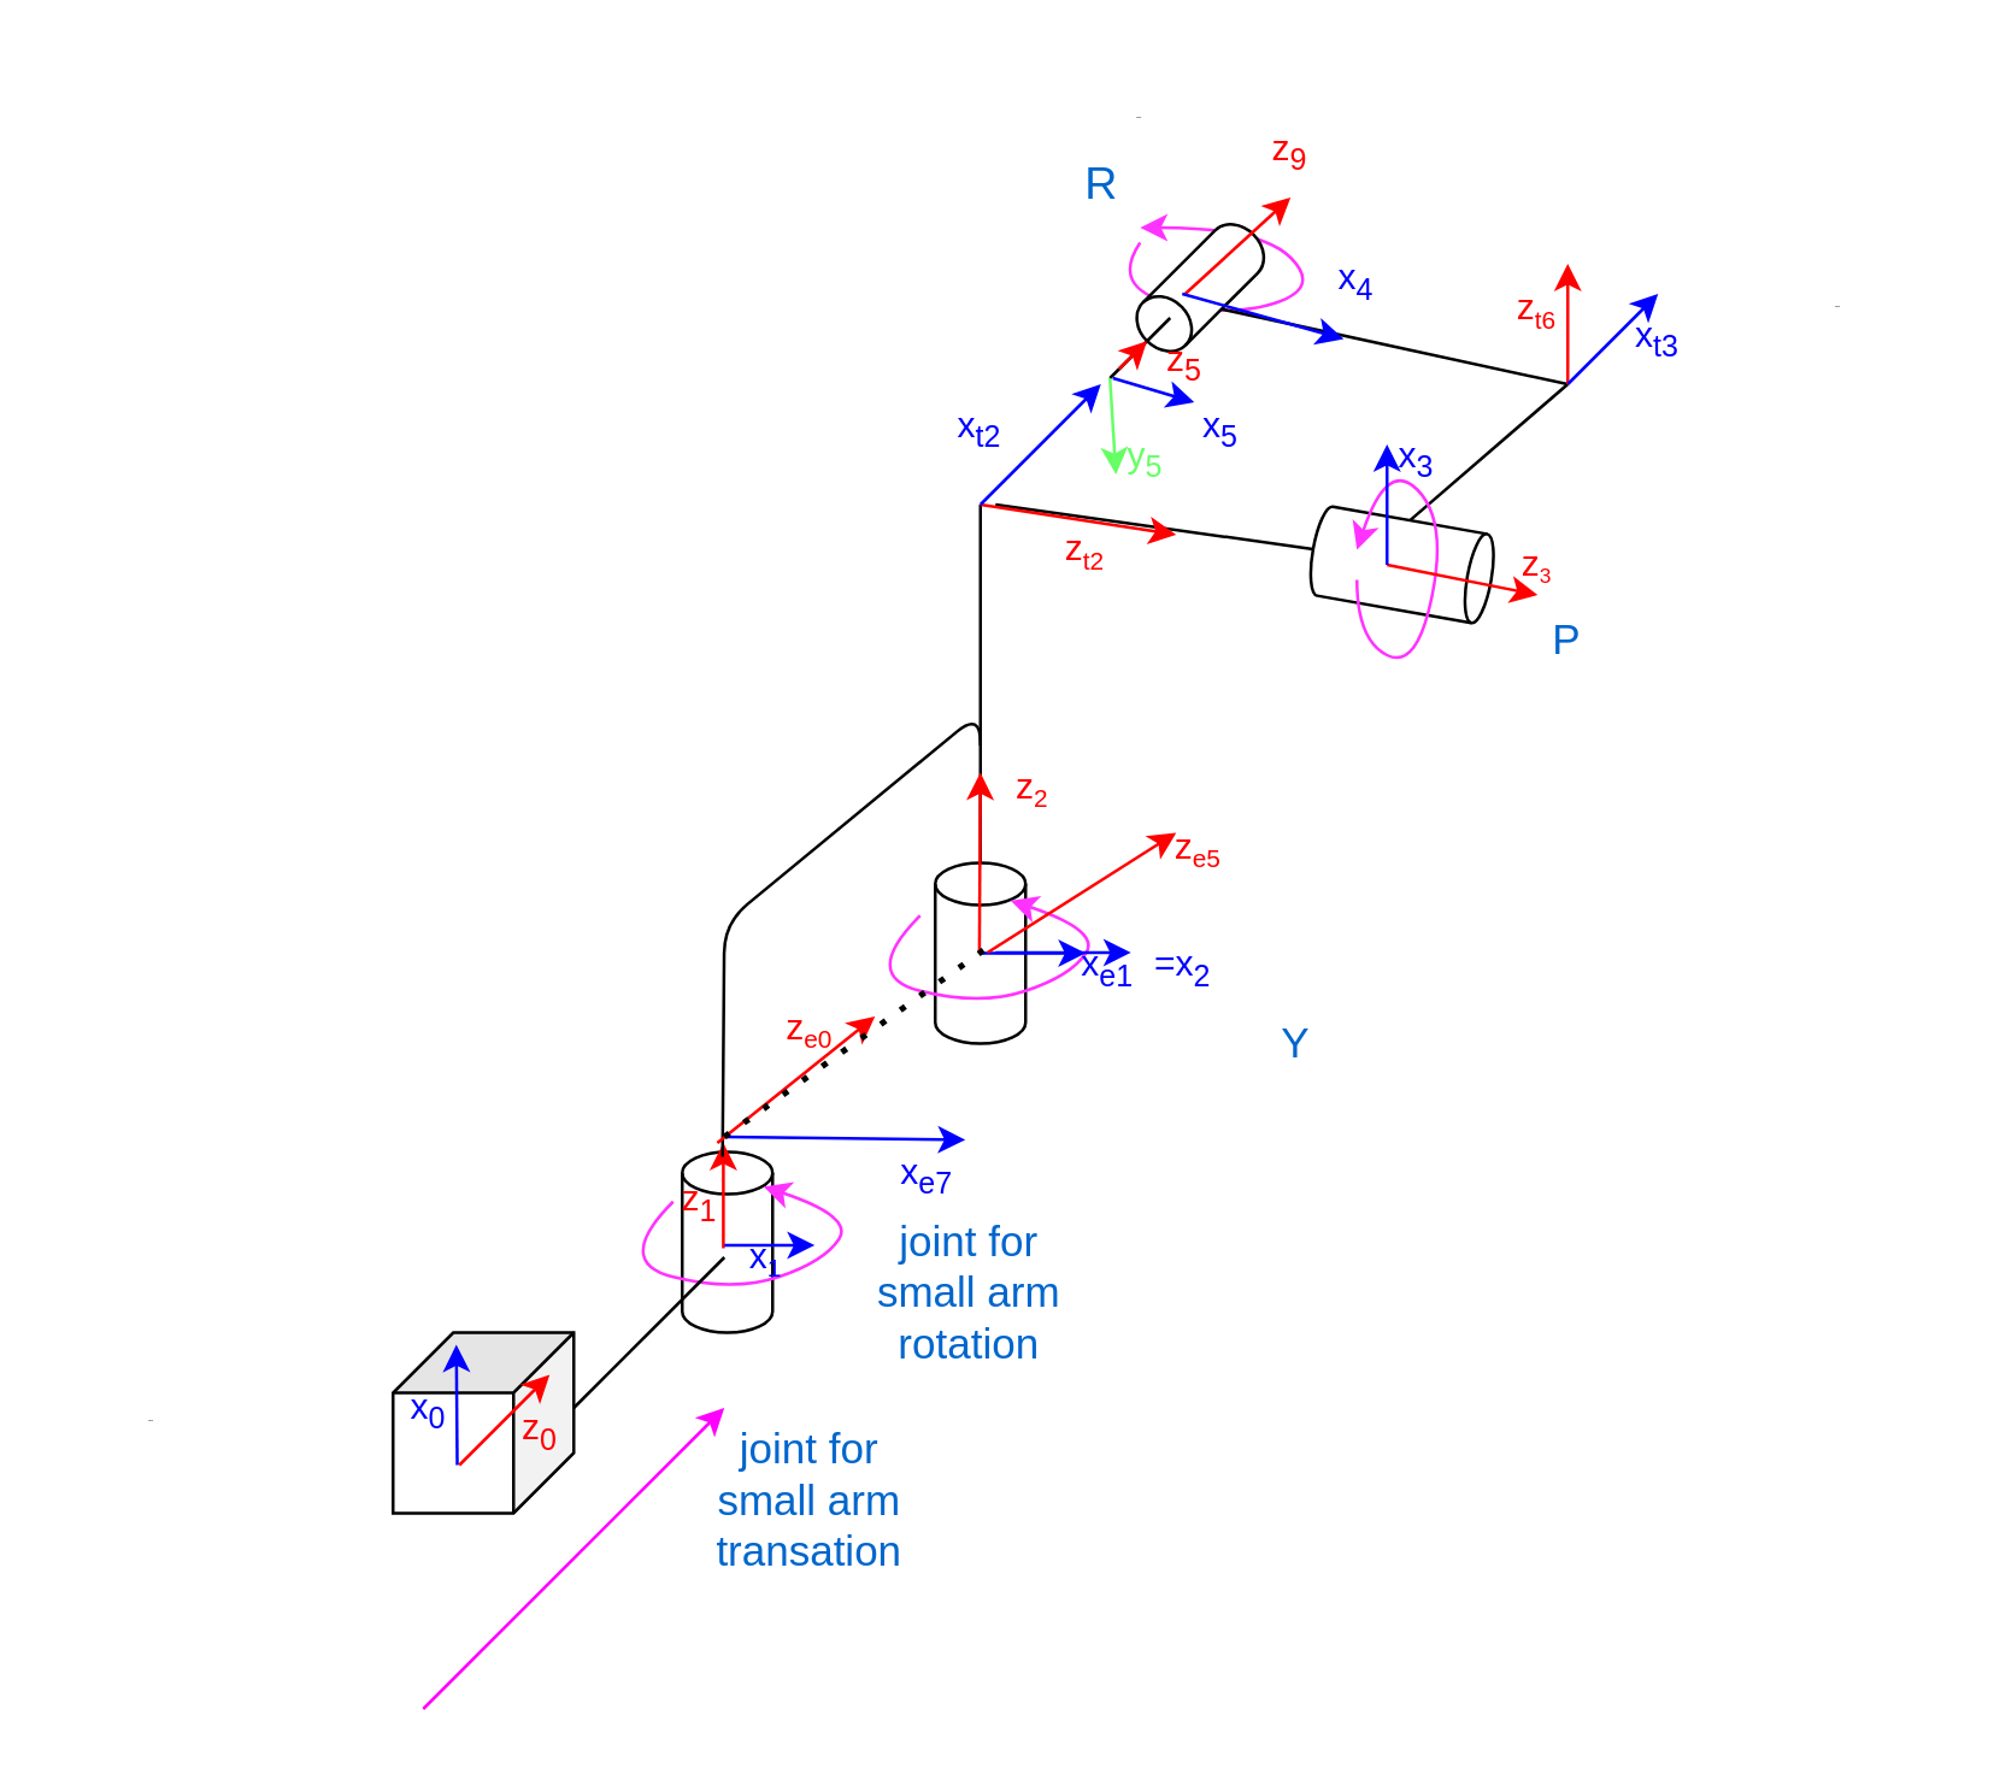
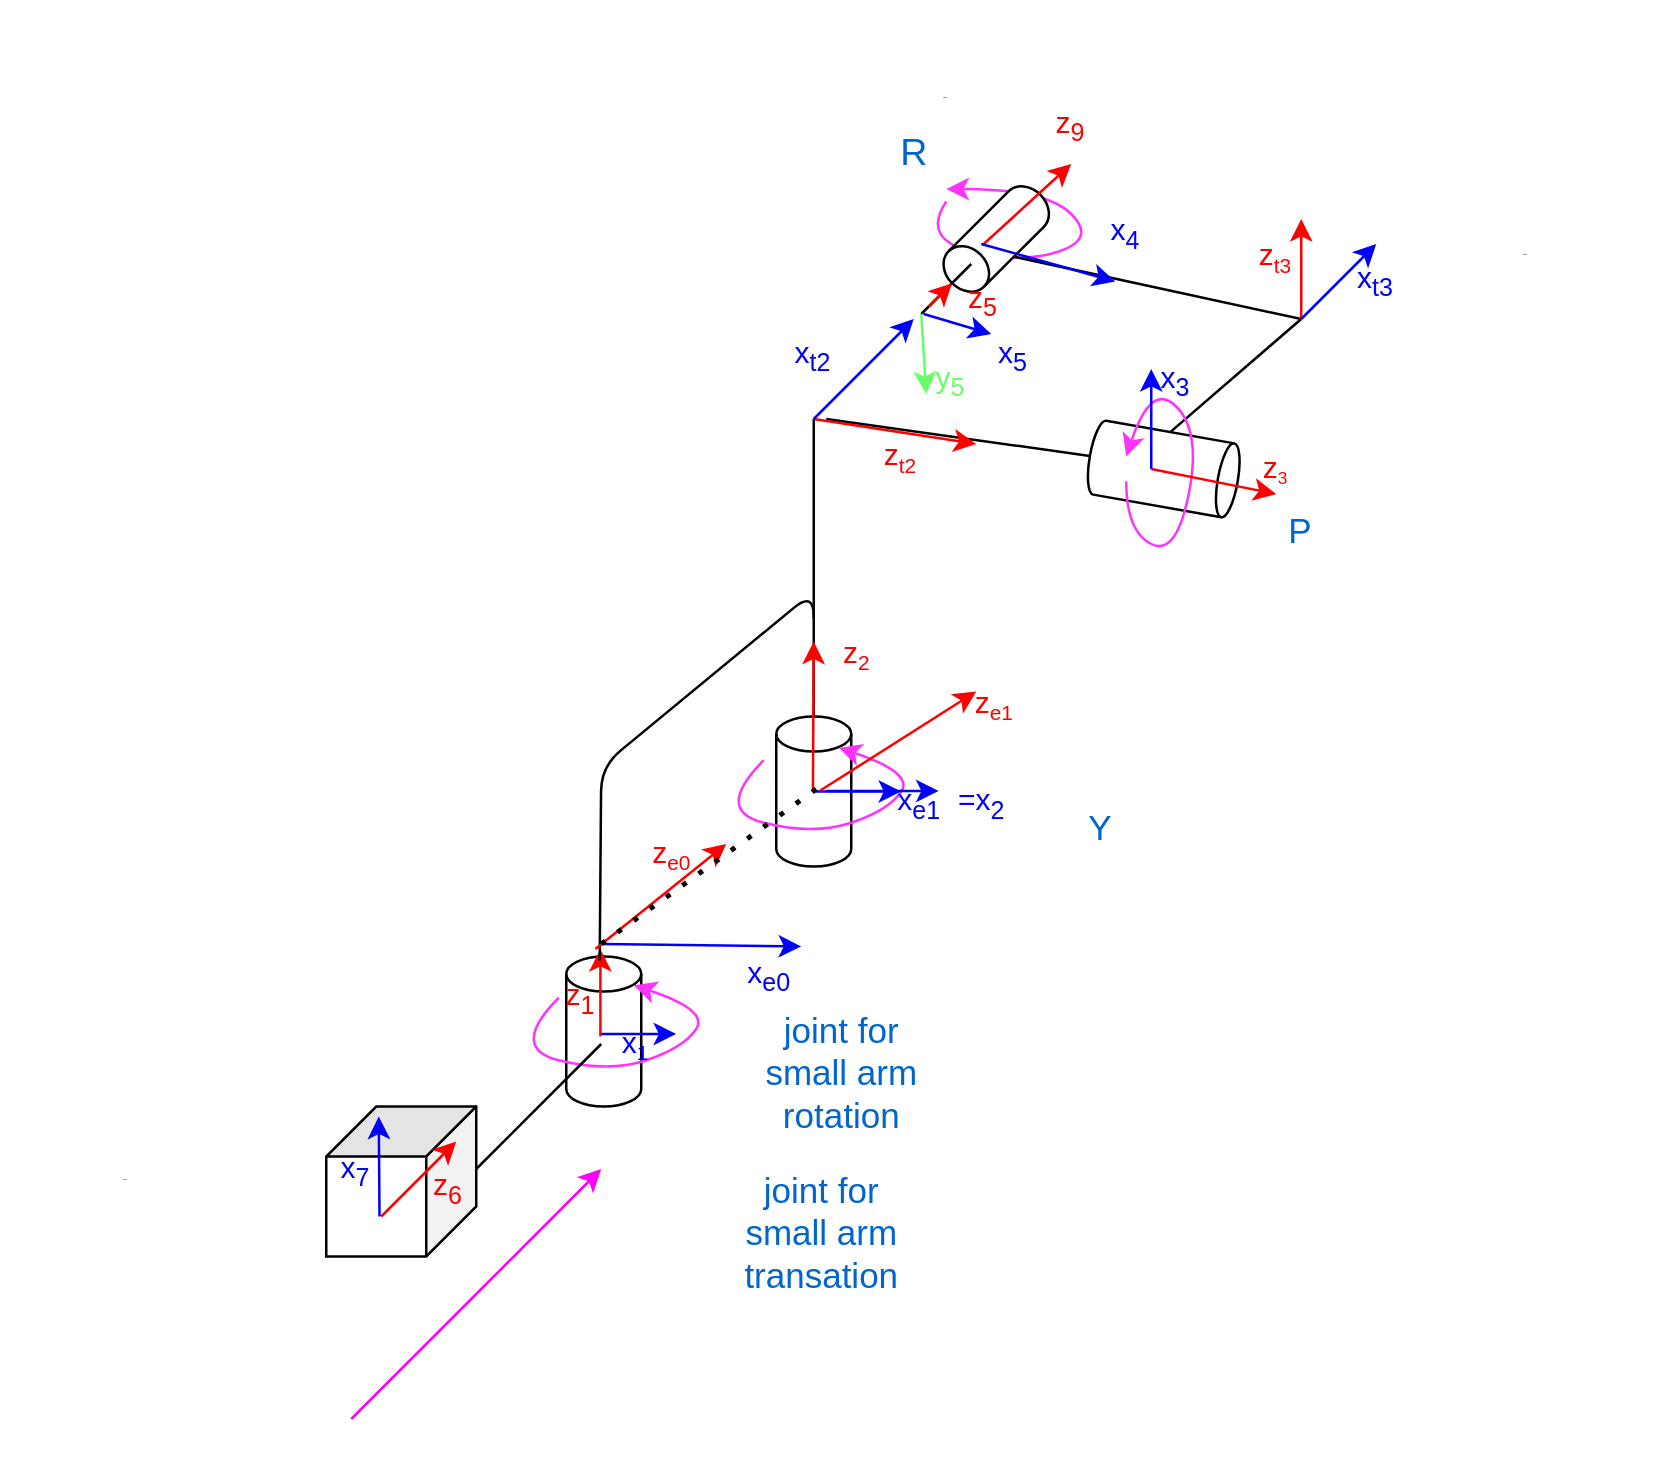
- <mxCell id="30" value="z&lt;span style=&quot;font-size: 10px&quot;&gt;&lt;sub&gt;t6&lt;/sub&gt;&lt;/span&gt;" style="text;html=1;strokeColor=none;fillColor=none;align=center;verticalAlign=middle;whiteSpace=wrap;rounded=0;fontColor=#FF0000;" parent="1" vertex="1"><mxGeometry x="480" y="87" width="60" height="30" as="geometry" /></mxCell>
+ <mxCell id="30" value="z&lt;span style=&quot;font-size: 10px&quot;&gt;&lt;sub&gt;t3&lt;/sub&gt;&lt;/span&gt;" style="text;html=1;strokeColor=none;fillColor=none;align=center;verticalAlign=middle;whiteSpace=wrap;rounded=0;fontColor=#FF0000;" parent="1" vertex="1"><mxGeometry x="480" y="87" width="60" height="30" as="geometry" /></mxCell>
- <mxCell id="63" value="z&lt;span style=&quot;font-size: 10px&quot;&gt;&lt;sub&gt;e5&lt;/sub&gt;&lt;/span&gt;" style="text;html=1;strokeColor=none;fillColor=none;align=center;verticalAlign=middle;whiteSpace=wrap;rounded=0;fontColor=#FF0000;" parent="1" vertex="1"><mxGeometry x="385" y="276" width="25" height="10" as="geometry" /></mxCell>
+ <mxCell id="63" value="z&lt;span style=&quot;font-size: 10px&quot;&gt;&lt;sub&gt;e1&lt;/sub&gt;&lt;/span&gt;" style="text;html=1;strokeColor=none;fillColor=none;align=center;verticalAlign=middle;whiteSpace=wrap;rounded=0;fontColor=#FF0000;" parent="1" vertex="1"><mxGeometry x="385" y="276" width="25" height="10" as="geometry" /></mxCell>
- <mxCell id="51" value="&lt;font style=&quot;font-size: 14px;&quot; color=&quot;#0066cc&quot;&gt;Y&lt;/font&gt;" style="text;html=1;strokeColor=none;fillColor=none;align=center;verticalAlign=middle;whiteSpace=wrap;rounded=0;" parent="1" vertex="1"><mxGeometry x="410" y="336" width="40" height="20" as="geometry" /></mxCell>
+ <mxCell id="51" value="&lt;font style=&quot;font-size: 14px;&quot; color=&quot;#0066cc&quot;&gt;Y&lt;/font&gt;" style="text;html=1;strokeColor=none;fillColor=none;align=center;verticalAlign=middle;whiteSpace=wrap;rounded=0;" parent="1" vertex="1"><mxGeometry x="420" y="321" width="40" height="20" as="geometry" /></mxCell>
- <mxCell id="67" value="x&lt;sub&gt;e7&lt;/sub&gt;" style="text;html=1;strokeColor=none;fillColor=none;align=center;verticalAlign=middle;whiteSpace=wrap;rounded=0;fontColor=#0000FF;" parent="1" vertex="1"><mxGeometry x="295" y="384" width="25" height="11" as="geometry" /></mxCell>
+ <mxCell id="67" value="x&lt;sub&gt;e0&lt;/sub&gt;" style="text;html=1;strokeColor=none;fillColor=none;align=center;verticalAlign=middle;whiteSpace=wrap;rounded=0;fontColor=#0000FF;" parent="1" vertex="1"><mxGeometry x="295" y="384" width="25" height="11" as="geometry" /></mxCell>
- <mxCell id="52" value="joint for small arm rotation" style="text;html=1;strokeColor=none;fillColor=none;align=center;verticalAlign=middle;whiteSpace=wrap;rounded=0;fontSize=14;fontColor=#0066CC;" parent="1" vertex="1"><mxGeometry x="284" y="414" width="75" height="30" as="geometry" /></mxCell>
+ <mxCell id="52" value="joint for small arm rotation" style="text;html=1;strokeColor=none;fillColor=none;align=center;verticalAlign=middle;whiteSpace=wrap;rounded=0;fontSize=14;fontColor=#0066CC;" parent="1" vertex="1"><mxGeometry x="299" y="414" width="75" height="30" as="geometry" /></mxCell>
- <mxCell id="31" value="x&lt;sub&gt;0&lt;/sub&gt;" style="text;html=1;strokeColor=none;fillColor=none;align=center;verticalAlign=middle;whiteSpace=wrap;rounded=0;fontColor=#0000FF;" parent="1" vertex="1"><mxGeometry x="112" y="453" width="60" height="30" as="geometry" /></mxCell>
+ <mxCell id="31" value="x&lt;sub&gt;7&lt;/sub&gt;" style="text;html=1;strokeColor=none;fillColor=none;align=center;verticalAlign=middle;whiteSpace=wrap;rounded=0;fontColor=#0000FF;" parent="1" vertex="1"><mxGeometry x="112" y="453" width="60" height="30" as="geometry" /></mxCell>
- <mxCell id="26" value="z&lt;sub&gt;0&lt;/sub&gt;" style="text;html=1;strokeColor=none;fillColor=none;align=center;verticalAlign=middle;whiteSpace=wrap;rounded=0;fontColor=#FF0000;" parent="1" vertex="1"><mxGeometry x="149" y="460" width="60" height="30" as="geometry" /></mxCell>
+ <mxCell id="26" value="z&lt;sub&gt;6&lt;/sub&gt;" style="text;html=1;strokeColor=none;fillColor=none;align=center;verticalAlign=middle;whiteSpace=wrap;rounded=0;fontColor=#FF0000;" parent="1" vertex="1"><mxGeometry x="149" y="460" width="60" height="30" as="geometry" /></mxCell>
- <mxCell id="69" value="joint for small arm transation" style="text;html=1;strokeColor=none;fillColor=none;align=center;verticalAlign=middle;whiteSpace=wrap;rounded=0;fontSize=14;fontColor=#0066CC;" vertex="1" parent="1"><mxGeometry x="231" y="483" width="75" height="30" as="geometry" /></mxCell>
+ <mxCell id="69" value="joint for small arm transation" style="text;html=1;strokeColor=none;fillColor=none;align=center;verticalAlign=middle;whiteSpace=wrap;rounded=0;fontSize=14;fontColor=#0066CC;" vertex="1" parent="1"><mxGeometry x="291" y="478" width="75" height="30" as="geometry" /></mxCell>
